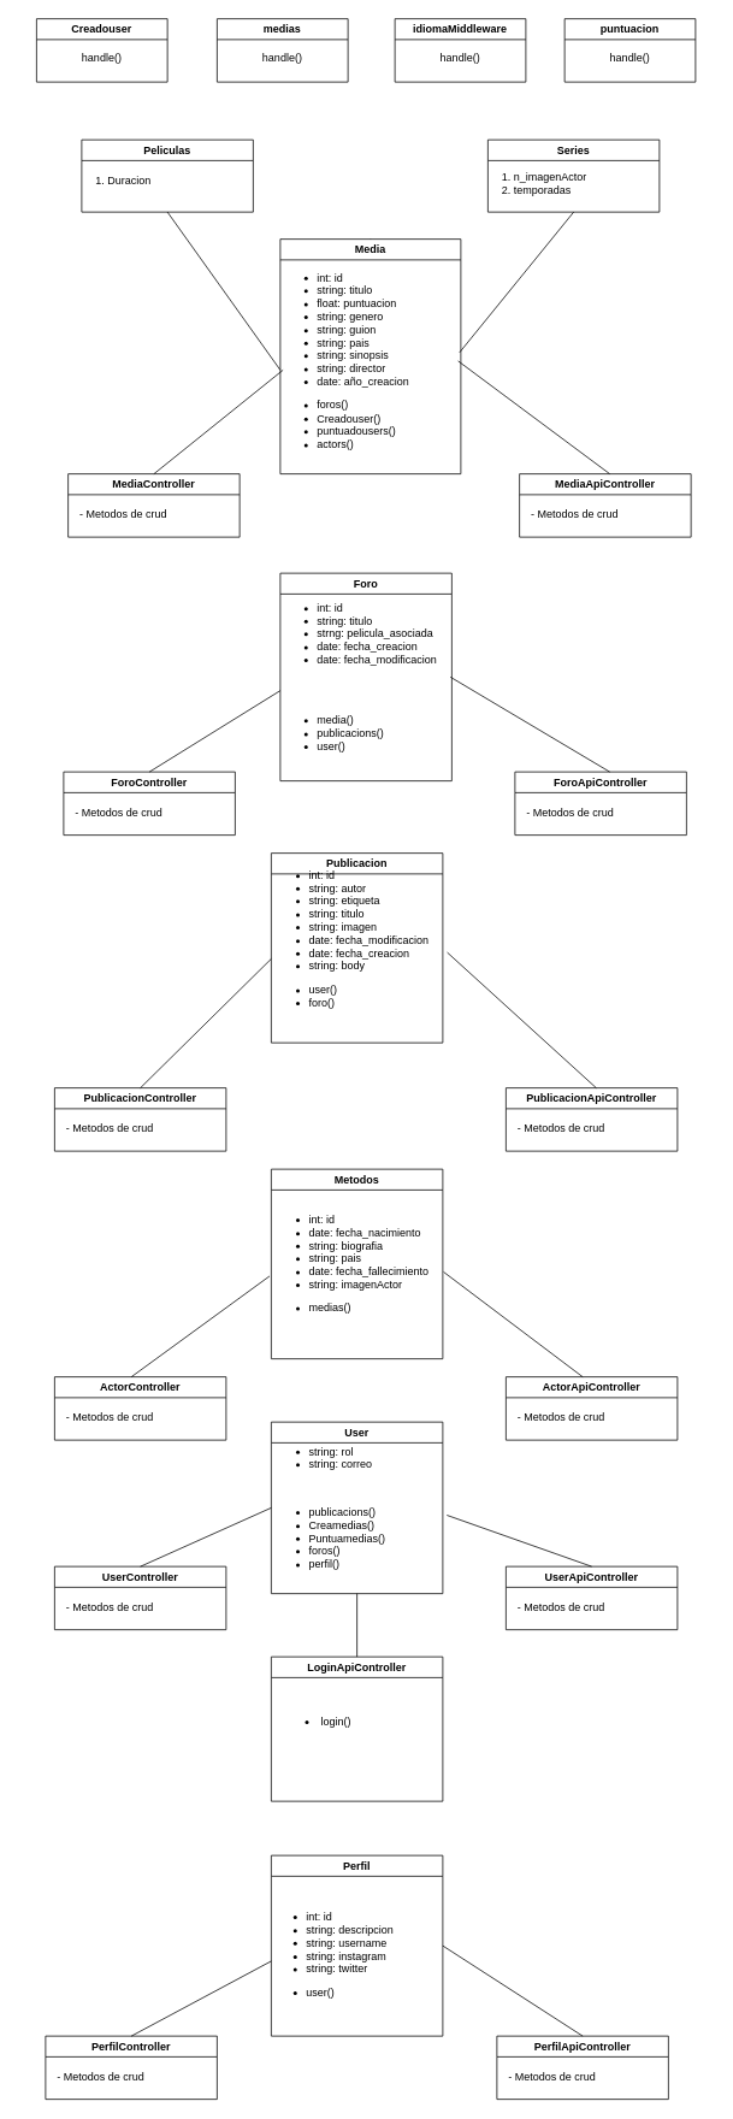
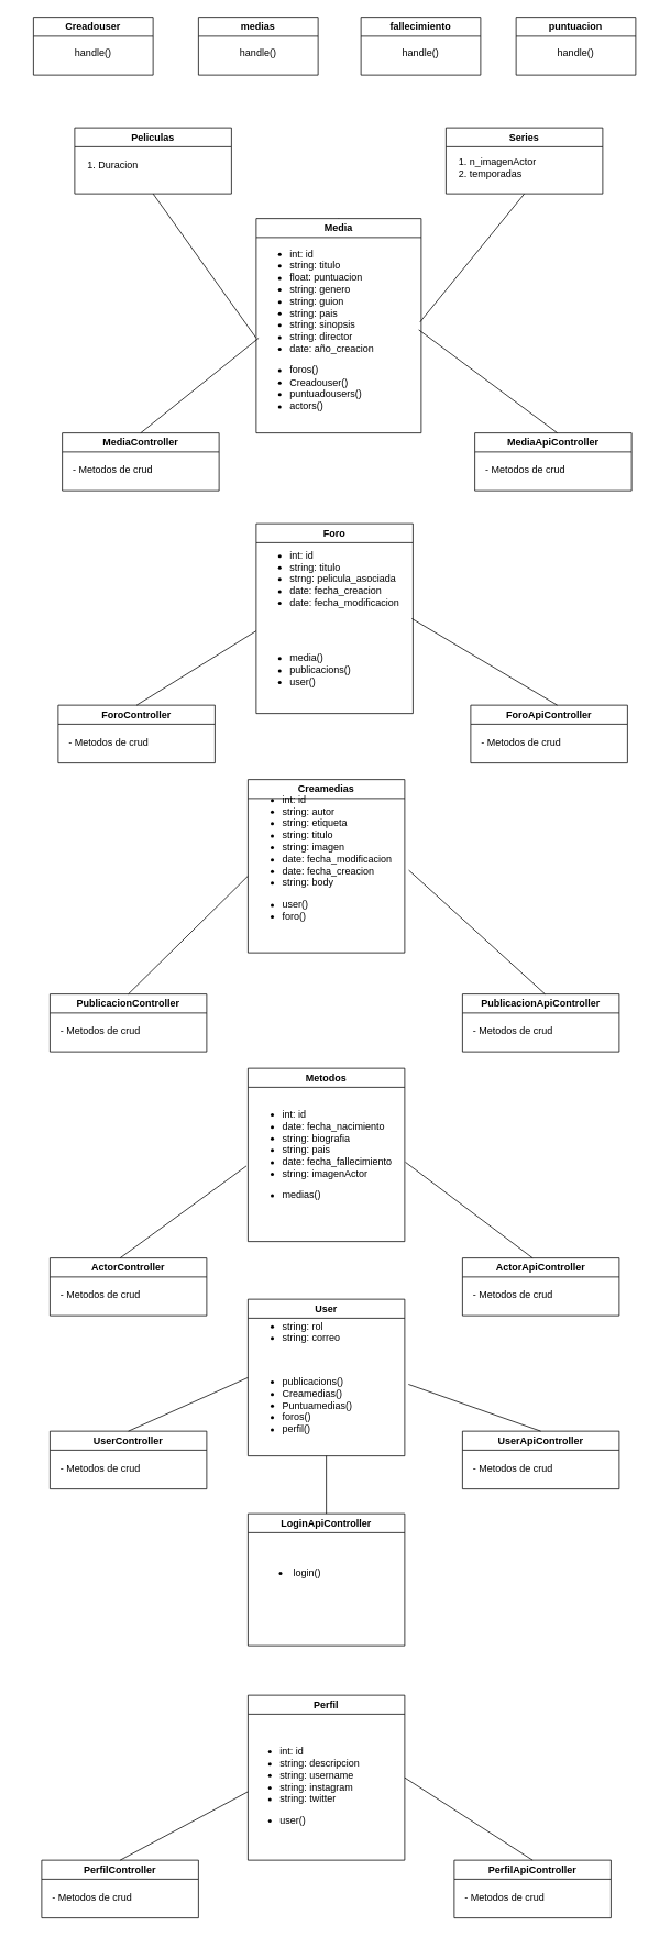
- <mxCell id="49" value="idiomaMiddleware" style="swimlane;whiteSpace=wrap;html=1;" parent="1" vertex="1"><mxGeometry x="437" y="20" width="145" height="70" as="geometry" /></mxCell>
+ <mxCell id="49" value="fallecimiento" style="swimlane;whiteSpace=wrap;html=1;" parent="1" vertex="1"><mxGeometry x="437" y="20" width="145" height="70" as="geometry" /></mxCell>
- <mxCell id="33" value="Publicacion" style="swimlane;whiteSpace=wrap;html=1;startSize=23;" parent="1" vertex="1"><mxGeometry x="300" y="944" width="190" height="210" as="geometry" /></mxCell>
+ <mxCell id="33" value="Creamedias" style="swimlane;whiteSpace=wrap;html=1;startSize=23;" parent="1" vertex="1"><mxGeometry x="300" y="944" width="190" height="210" as="geometry" /></mxCell>
